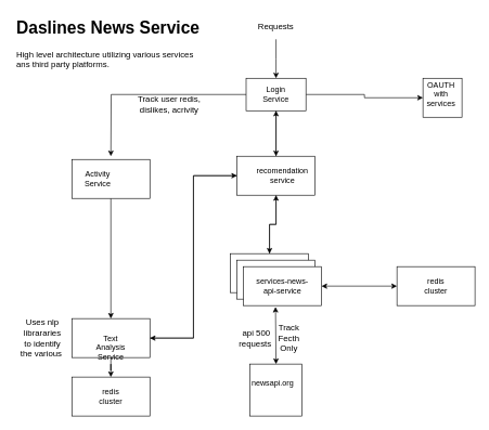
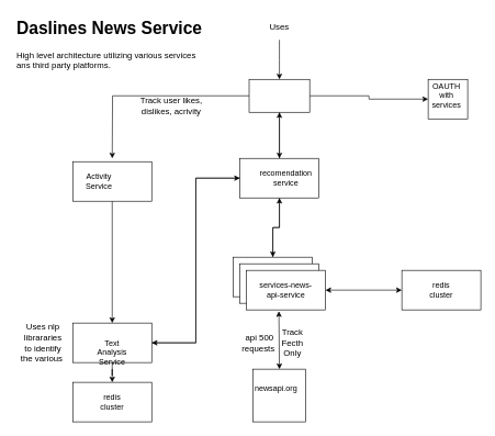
- <mxCell id="38" value="Requests" style="text;html=1;strokeColor=none;fillColor=none;align=center;verticalAlign=middle;whiteSpace=wrap;rounded=0;fontSize=13;" vertex="1" parent="1"><mxGeometry x="404" y="30" width="40" height="20" as="geometry" /></mxCell>
+ <mxCell id="38" value="Uses" style="text;html=1;strokeColor=none;fillColor=none;align=center;verticalAlign=middle;whiteSpace=wrap;rounded=0;fontSize=13;" vertex="1" parent="1"><mxGeometry x="404" y="30" width="40" height="20" as="geometry" /></mxCell>
- <mxCell id="18" value="Login Service" style="text;html=1;strokeColor=none;fillColor=none;align=center;verticalAlign=middle;whiteSpace=wrap;rounded=0;" vertex="1" parent="1"><mxGeometry x="404" y="135" width="40" height="20" as="geometry" /></mxCell>
- <mxCell id="40" value="Track user redis, dislikes, acrivity" style="text;html=1;strokeColor=none;fillColor=none;align=center;verticalAlign=middle;whiteSpace=wrap;rounded=0;fontSize=13;" vertex="1" parent="1"><mxGeometry x="190" y="150" width="140" height="20" as="geometry" /></mxCell>
+ <mxCell id="40" value="Track user likes, dislikes, acrivity" style="text;html=1;strokeColor=none;fillColor=none;align=center;verticalAlign=middle;whiteSpace=wrap;rounded=0;fontSize=13;" vertex="1" parent="1"><mxGeometry x="190" y="150" width="140" height="20" as="geometry" /></mxCell>
